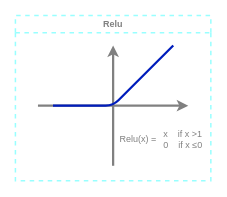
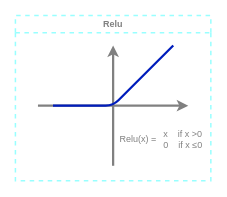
- <mxCell id="6" value="x&amp;nbsp; &amp;nbsp; if x &amp;gt;1&lt;br style=&quot;font-size: 12px;&quot;&gt;0&amp;nbsp; &amp;nbsp; if x ≤0" style="text;html=1;strokeColor=none;fillColor=none;align=center;verticalAlign=middle;whiteSpace=wrap;rounded=0;dashed=1;strokeWidth=2;fontColor=#808080;fontStyle=0;fontSize=12;" vertex="1" parent="2"><mxGeometry x="193" y="150" width="60" height="30" as="geometry" /></mxCell>
+ <mxCell id="6" value="x&amp;nbsp; &amp;nbsp; if x &amp;gt;0&lt;br style=&quot;font-size: 12px;&quot;&gt;0&amp;nbsp; &amp;nbsp; if x ≤0" style="text;html=1;strokeColor=none;fillColor=none;align=center;verticalAlign=middle;whiteSpace=wrap;rounded=0;dashed=1;strokeWidth=2;fontColor=#808080;fontStyle=0;fontSize=12;" vertex="1" parent="2"><mxGeometry x="193" y="150" width="60" height="30" as="geometry" /></mxCell>
